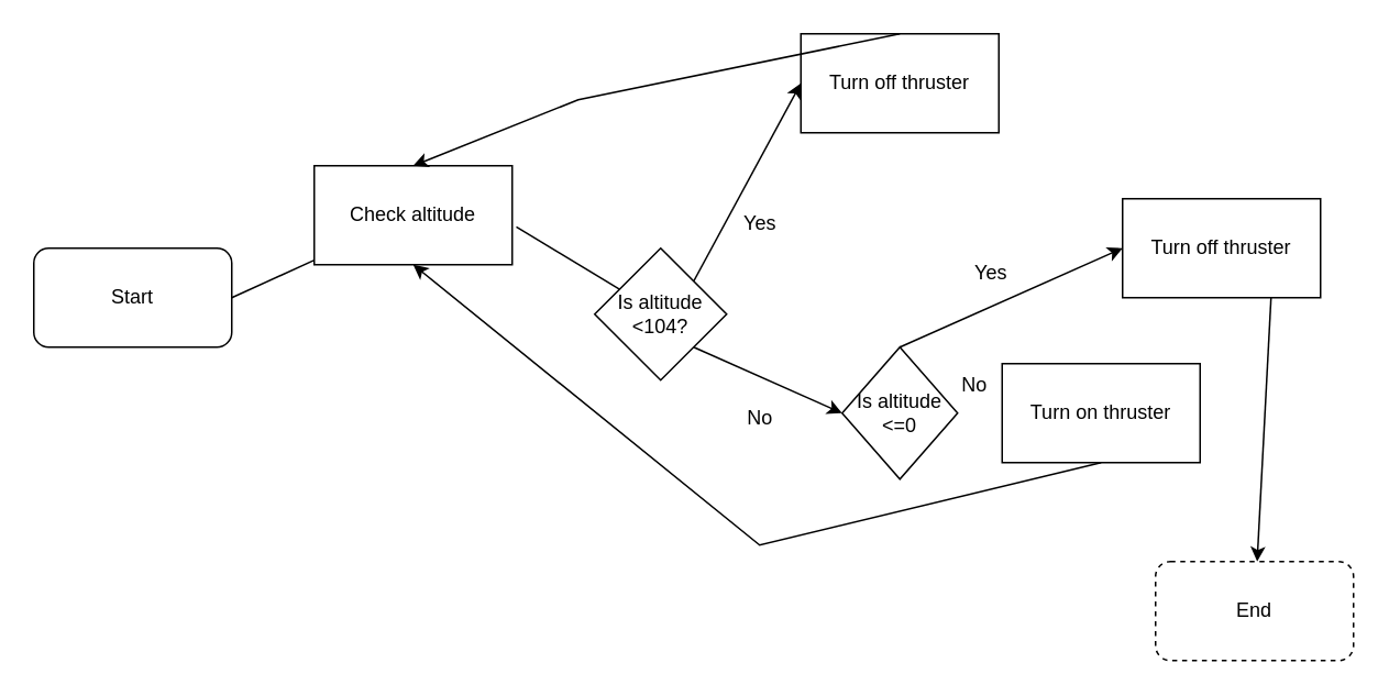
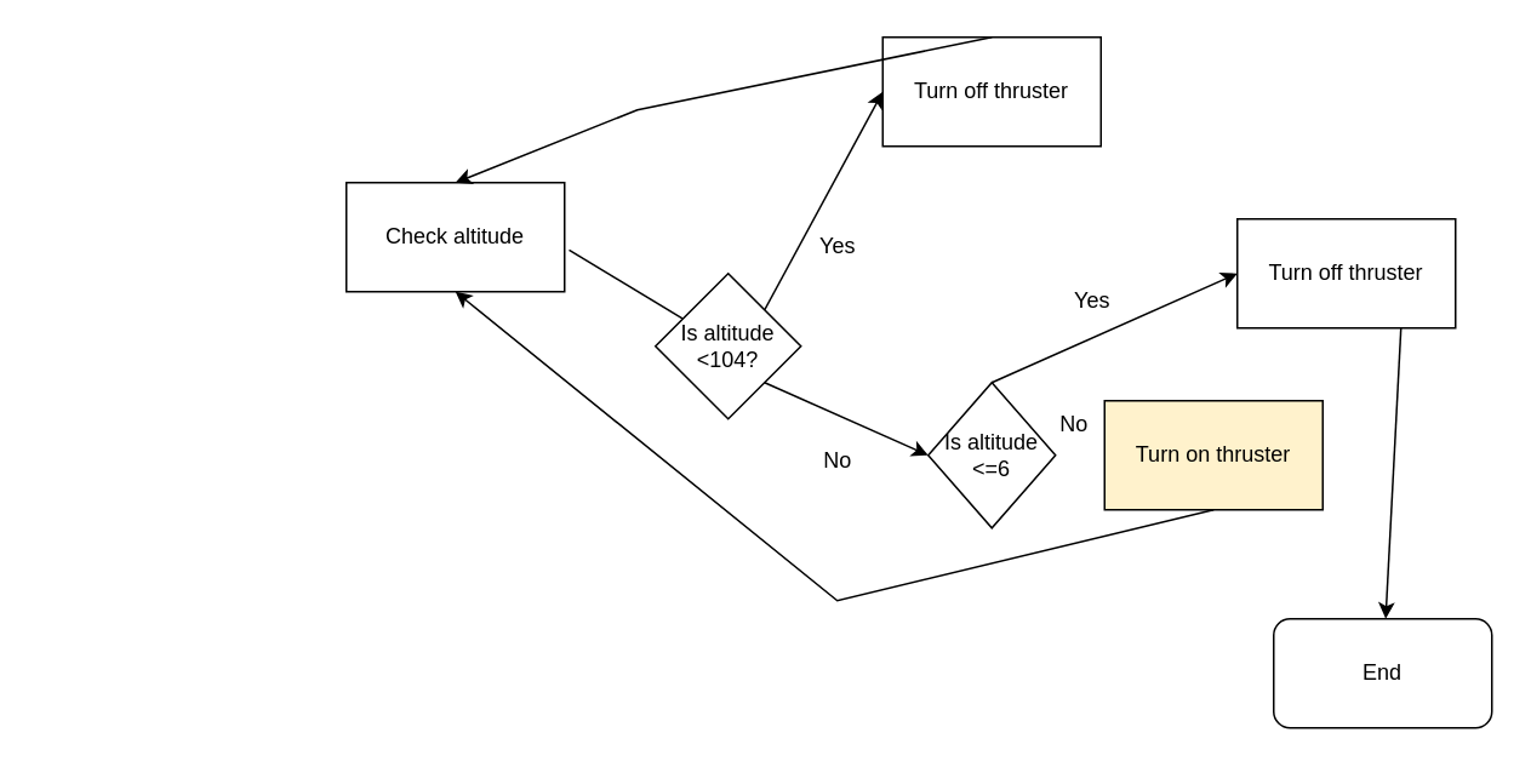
- <mxCell id="3" value="" style="endArrow=none;html=1;rounded=0;exitX=1;exitY=0.5;exitDx=0;exitDy=0;" edge="1" parent="1" source="2" target="4"><mxGeometry width="50" height="50" relative="1" as="geometry"><mxPoint x="140" y="240" as="sourcePoint" /><mxPoint x="250" y="180" as="targetPoint" /></mxGeometry></mxCell>
- <mxCell id="2" value="Start" style="rounded=1;whiteSpace=wrap;html=1;" vertex="1" parent="1"><mxGeometry x="20" y="150" width="120" height="60" as="geometry" /></mxCell>
- <mxCell id="9" value="Is altitude &amp;lt;=0" style="rhombus;whiteSpace=wrap;html=1;" vertex="1" parent="1"><mxGeometry x="510" y="210" width="70" height="80" as="geometry" /></mxCell>
+ <mxCell id="9" value="Is altitude &amp;lt;=6" style="rhombus;whiteSpace=wrap;html=1;" vertex="1" parent="1"><mxGeometry x="510" y="210" width="70" height="80" as="geometry" /></mxCell>
- <mxCell id="10" value="Turn on thruster" style="rounded=0;whiteSpace=wrap;html=1;" vertex="1" parent="1"><mxGeometry x="607" y="220" width="120" height="60" as="geometry" /></mxCell>
+ <mxCell id="10" value="Turn on thruster" style="rounded=0;whiteSpace=wrap;html=1;fillColor=#fff2cc;" vertex="1" parent="1"><mxGeometry x="607" y="220" width="120" height="60" as="geometry" /></mxCell>
- <mxCell id="19" value="End" style="rounded=1;whiteSpace=wrap;html=1;dashed=1;" vertex="1" parent="1"><mxGeometry x="700" y="340" width="120" height="60" as="geometry" /></mxCell>
+ <mxCell id="19" value="End" style="rounded=1;whiteSpace=wrap;html=1;" vertex="1" parent="1"><mxGeometry x="700" y="340" width="120" height="60" as="geometry" /></mxCell>
